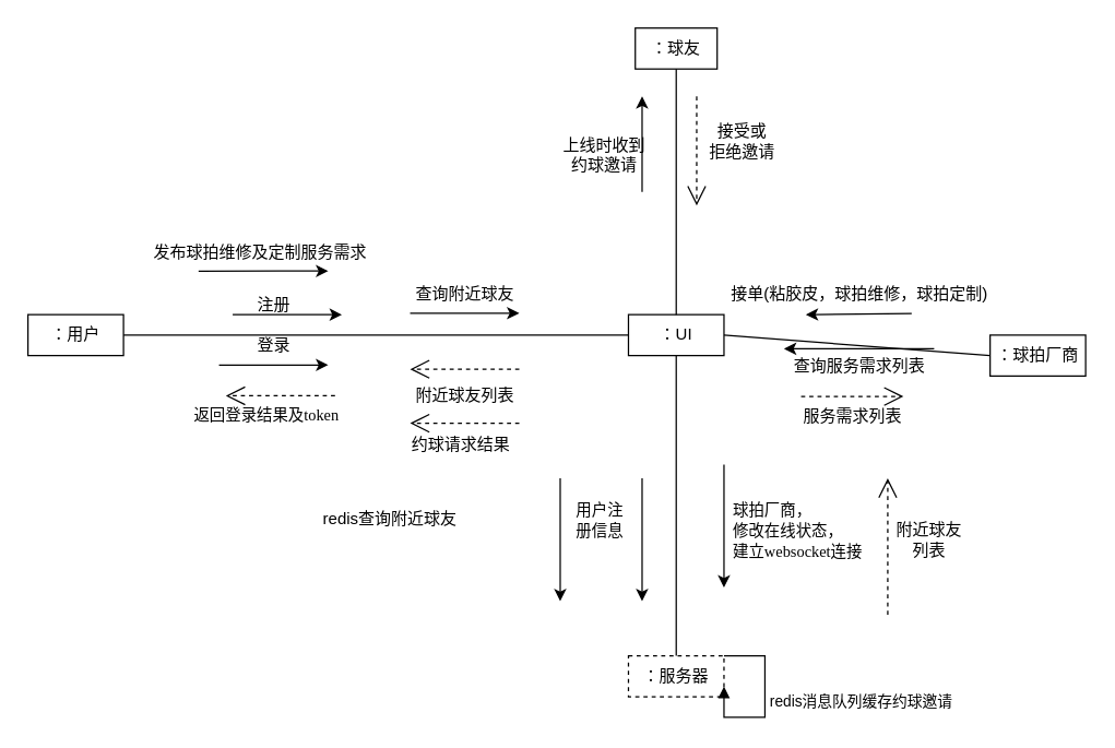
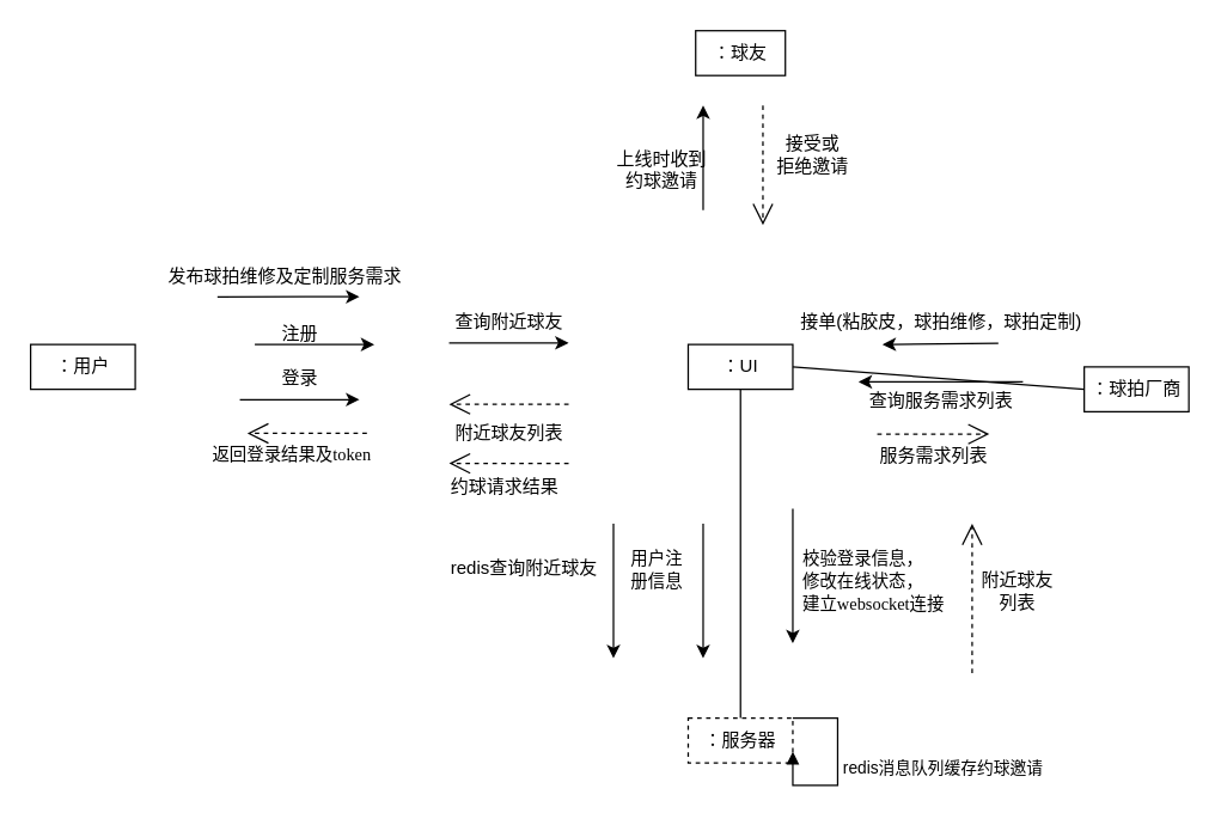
- <mxCell id="9" value="" style="endArrow=none;html=1;rounded=0;exitX=0.5;exitY=1;exitDx=0;exitDy=0;entryX=0.5;entryY=0;entryDx=0;entryDy=0;" edge="1" parent="1" source="2" target="5"><mxGeometry width="50" height="50" relative="1" as="geometry"><mxPoint x="545" y="265" as="sourcePoint" /><mxPoint x="680" y="265" as="targetPoint" /></mxGeometry></mxCell>
- <mxCell id="8" value="" style="endArrow=none;html=1;rounded=0;entryX=0;entryY=0.5;entryDx=0;entryDy=0;exitX=1;exitY=0.5;exitDx=0;exitDy=0;" edge="1" parent="1" source="3" target="5"><mxGeometry width="50" height="50" relative="1" as="geometry"><mxPoint x="200" y="280" as="sourcePoint" /><mxPoint x="305" y="244.5" as="targetPoint" /></mxGeometry></mxCell>
- <mxCell id="28" value="redis查询附近球友" style="text;html=1;align=center;verticalAlign=middle;resizable=0;points=[];autosize=1;strokeColor=none;fillColor=none;" vertex="1" parent="1"><mxGeometry x="225" y="365" width="120" height="30" as="geometry" /></mxCell>
+ <mxCell id="28" value="redis查询附近球友" style="text;html=1;align=center;verticalAlign=middle;resizable=0;points=[];autosize=1;strokeColor=none;fillColor=none;" vertex="1" parent="1"><mxGeometry x="290" y="365" width="120" height="30" as="geometry" /></mxCell>
- <mxCell id="18" value="&lt;span style=&quot;color:rgb(0,0,0);font-family:MicrosoftYaHei;font-size:8.64pt;font-weight:normal;&quot;&gt;球拍厂商，&lt;/span&gt;&lt;div&gt;&lt;span style=&quot;color:rgb(0,0,0);font-family:MicrosoftYaHei;font-size:8.64pt;font-weight:normal;&quot;&gt;修改在线状态，&lt;/span&gt;&lt;span style=&quot;font-family: MicrosoftYaHei; font-size: 8.64pt;&quot;&gt;&lt;br&gt;建立&lt;/span&gt;&lt;span style=&quot;font-family: ArialMT; font-size: 8.64pt;&quot;&gt;websocket&lt;/span&gt;&lt;span style=&quot;font-family: MicrosoftYaHei; font-size: 8.64pt;&quot;&gt;连接&lt;/span&gt;&lt;/div&gt;" style="text;whiteSpace=wrap;html=1;" vertex="1" parent="1"><mxGeometry x="535" y="360" width="110" height="60" as="geometry" /></mxCell>
+ <mxCell id="18" value="&lt;span style=&quot;color:rgb(0,0,0);font-family:MicrosoftYaHei;font-size:8.64pt;font-weight:normal;&quot;&gt;校验登录信息，&lt;/span&gt;&lt;div&gt;&lt;span style=&quot;color:rgb(0,0,0);font-family:MicrosoftYaHei;font-size:8.64pt;font-weight:normal;&quot;&gt;修改在线状态，&lt;/span&gt;&lt;span style=&quot;font-family: MicrosoftYaHei; font-size: 8.64pt;&quot;&gt;&lt;br&gt;建立&lt;/span&gt;&lt;span style=&quot;font-family: ArialMT; font-size: 8.64pt;&quot;&gt;websocket&lt;/span&gt;&lt;span style=&quot;font-family: MicrosoftYaHei; font-size: 8.64pt;&quot;&gt;连接&lt;/span&gt;&lt;/div&gt;" style="text;whiteSpace=wrap;html=1;" vertex="1" parent="1"><mxGeometry x="535" y="360" width="110" height="60" as="geometry" /></mxCell>
